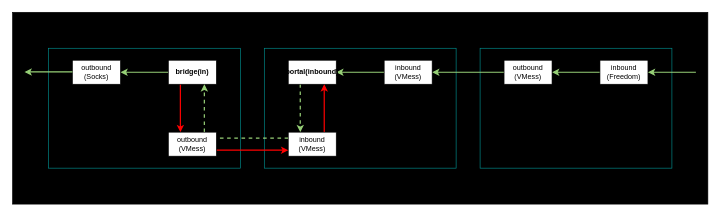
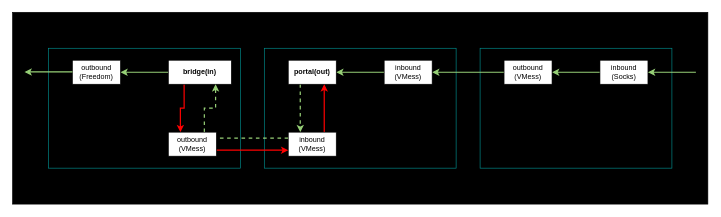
- <mxCell id="23" value="outbound&lt;br style=&quot;border-color: var(--border-color);&quot;&gt;(Socks)" style="rounded=0;whiteSpace=wrap;html=1;" vertex="1" parent="1"><mxGeometry x="120" y="100" width="80" height="40" as="geometry" /></mxCell>
+ <mxCell id="23" value="outbound&lt;br style=&quot;border-color: var(--border-color);&quot;&gt;(Freedom)" style="rounded=0;whiteSpace=wrap;html=1;" vertex="1" parent="1"><mxGeometry x="120" y="100" width="80" height="40" as="geometry" /></mxCell>
- <mxCell id="19" value="bridge(in)" style="rounded=0;whiteSpace=wrap;html=1;fontStyle=1" vertex="1" parent="1"><mxGeometry x="280" y="100" width="80" height="40" as="geometry" /></mxCell>
+ <mxCell id="19" value="bridge(in)" style="rounded=0;whiteSpace=wrap;html=1;fontStyle=1" vertex="1" parent="1"><mxGeometry x="280" y="100" width="105" height="40" as="geometry" /></mxCell>
- <mxCell id="13" value="portal(inbound)" style="rounded=0;whiteSpace=wrap;html=1;fontStyle=1" vertex="1" parent="1"><mxGeometry x="480" y="100" width="80" height="40" as="geometry" /></mxCell>
+ <mxCell id="13" value="portal(out)" style="rounded=0;whiteSpace=wrap;html=1;fontStyle=1" vertex="1" parent="1"><mxGeometry x="480" y="100" width="80" height="40" as="geometry" /></mxCell>
- <mxCell id="7" value="inbound&lt;br&gt;(Freedom)" style="rounded=0;whiteSpace=wrap;html=1;" vertex="1" parent="1"><mxGeometry x="1000" y="100" width="80" height="40" as="geometry" /></mxCell>
+ <mxCell id="7" value="inbound&lt;br&gt;(Socks)" style="rounded=0;whiteSpace=wrap;html=1;" vertex="1" parent="1"><mxGeometry x="1000" y="100" width="80" height="40" as="geometry" /></mxCell>
